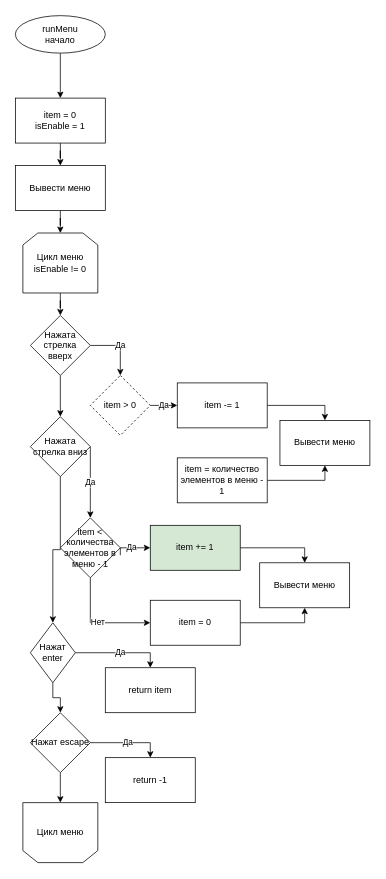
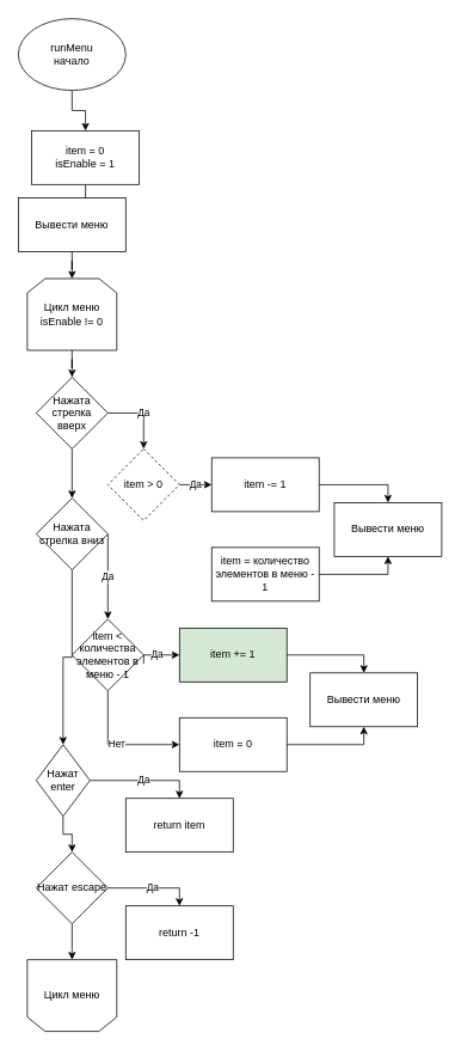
- <mxCell id="5" value="runMenu&lt;br&gt;начало" style="ellipse;whiteSpace=wrap;html=1;" vertex="1" parent="1"><mxGeometry x="20" y="20" width="120" height="50" as="geometry" /></mxCell>
+ <mxCell id="5" value="runMenu&lt;br&gt;начало" style="ellipse;whiteSpace=wrap;html=1;" vertex="1" parent="1"><mxGeometry x="20" y="20" width="120" height="80" as="geometry" /></mxCell>
- <mxCell id="3" value="item = 0&lt;br&gt;isEnable = 1" style="rounded=0;whiteSpace=wrap;html=1;" vertex="1" parent="1"><mxGeometry x="20" y="130" width="120" height="60" as="geometry" /></mxCell>
+ <mxCell id="3" value="item = 0&lt;br&gt;isEnable = 1" style="rounded=0;whiteSpace=wrap;html=1;" vertex="1" parent="1"><mxGeometry x="35" y="145" width="120" height="60" as="geometry" /></mxCell>
